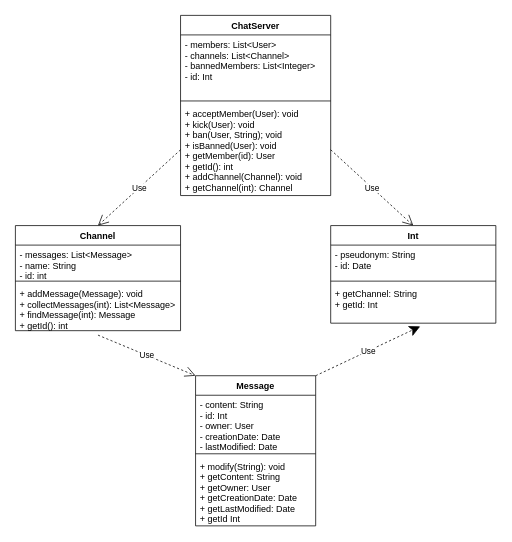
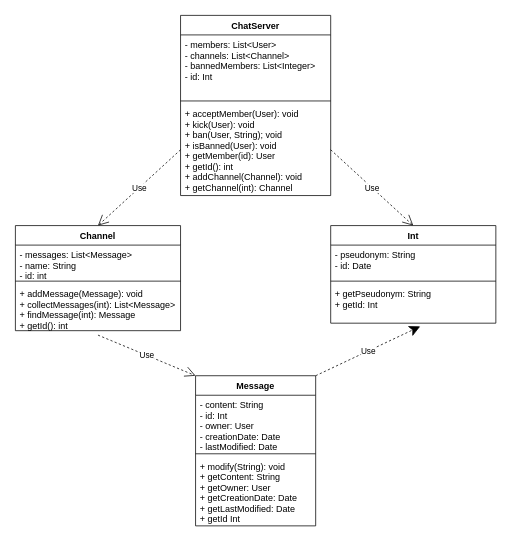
- <mxCell id="18" value="+ getChannel: String&#10;+ getId: Int" style="text;strokeColor=none;fillColor=none;align=left;verticalAlign=top;spacingLeft=4;spacingRight=4;overflow=hidden;rotatable=0;points=[[0,0.5],[1,0.5]];portConstraint=eastwest;" parent="15" vertex="1"><mxGeometry y="78" width="220" height="52" as="geometry" /></mxCell>
+ <mxCell id="18" value="+ getPseudonym: String&#10;+ getId: Int" style="text;strokeColor=none;fillColor=none;align=left;verticalAlign=top;spacingLeft=4;spacingRight=4;overflow=hidden;rotatable=0;points=[[0,0.5],[1,0.5]];portConstraint=eastwest;" parent="15" vertex="1"><mxGeometry y="78" width="220" height="52" as="geometry" /></mxCell>
